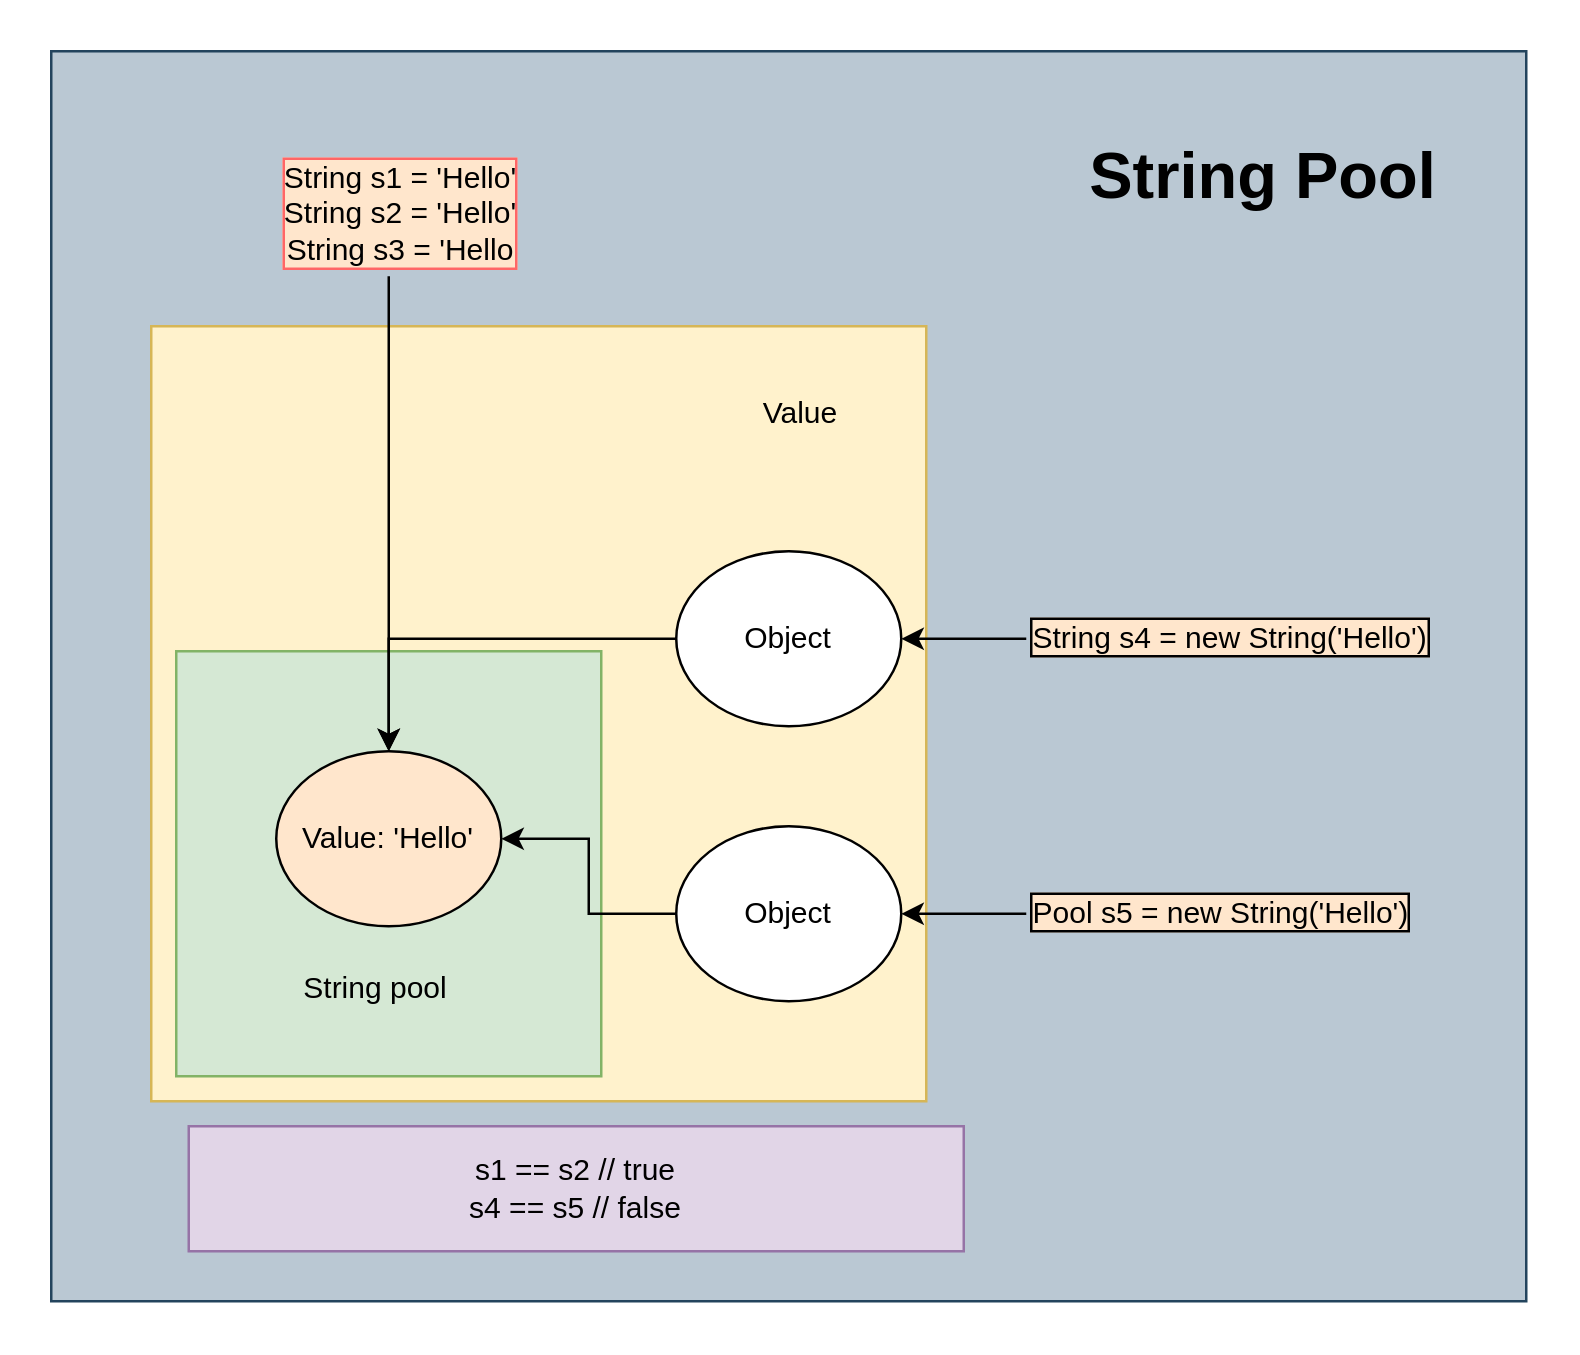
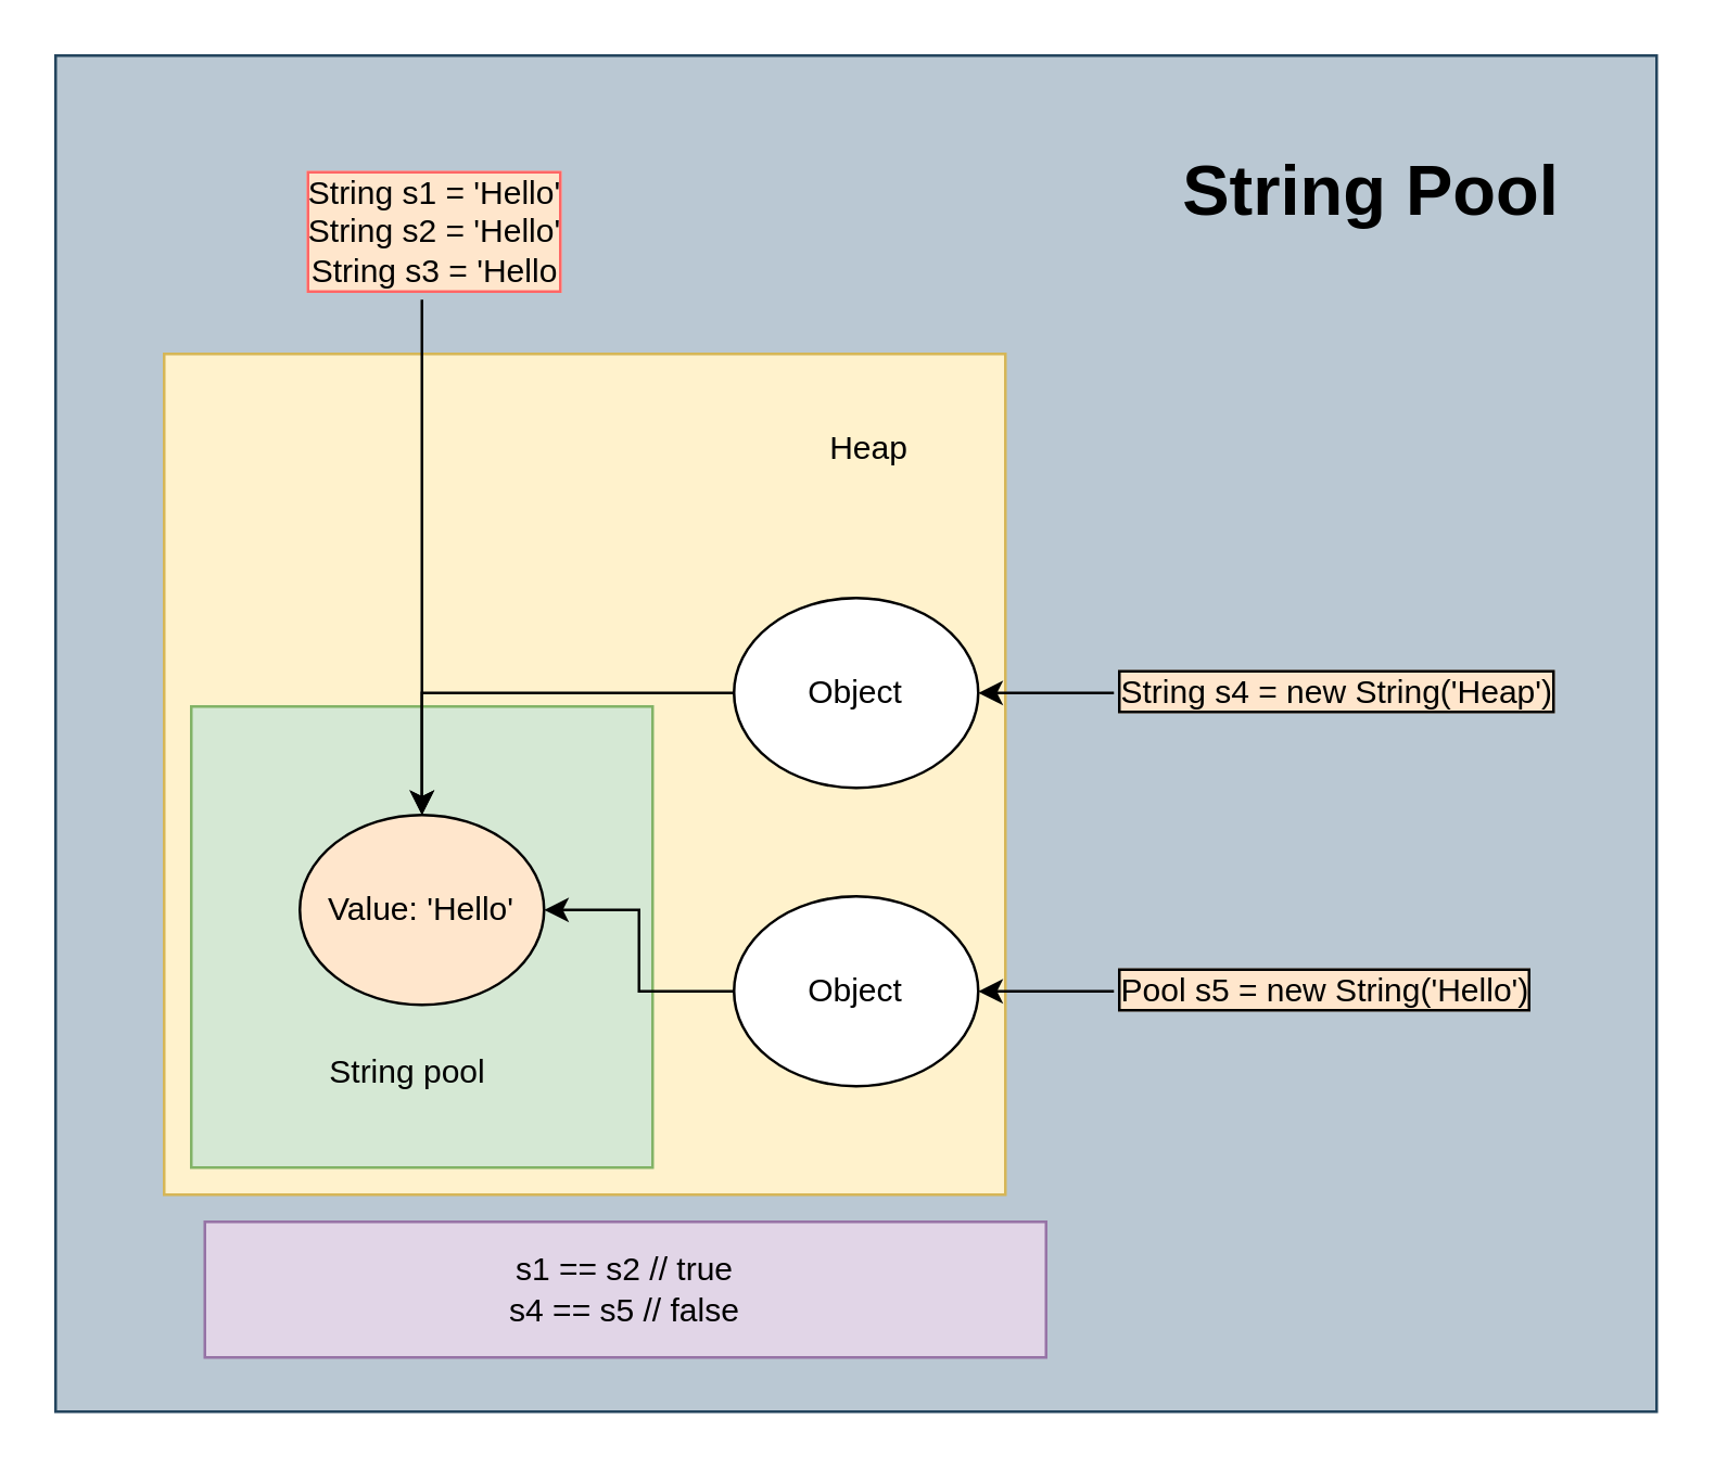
- <mxCell id="17" value="Value" style="text;html=1;strokeColor=none;fillColor=none;align=center;verticalAlign=middle;whiteSpace=wrap;rounded=0;labelBackgroundColor=none;labelBorderColor=none;" vertex="1" parent="1"><mxGeometry x="290" y="150" width="60" height="30" as="geometry" /></mxCell>
+ <mxCell id="17" value="Heap" style="text;html=1;strokeColor=none;fillColor=none;align=center;verticalAlign=middle;whiteSpace=wrap;rounded=0;labelBackgroundColor=none;labelBorderColor=none;" vertex="1" parent="1"><mxGeometry x="290" y="150" width="60" height="30" as="geometry" /></mxCell>
- <mxCell id="10" value="&lt;span style=&quot;color: rgb(0, 0, 0); font-family: Helvetica; font-size: 12px; font-style: normal; font-variant-ligatures: normal; font-variant-caps: normal; font-weight: 400; letter-spacing: normal; orphans: 2; text-align: left; text-indent: 0px; text-transform: none; widows: 2; word-spacing: 0px; -webkit-text-stroke-width: 0px; text-decoration-thickness: initial; text-decoration-style: initial; text-decoration-color: initial; float: none; display: inline !important;&quot;&gt;String s4 = new String('Hello')&lt;/span&gt;" style="text;whiteSpace=wrap;html=1;labelBackgroundColor=#FFE6CC;labelBorderColor=default;" vertex="1" parent="1"><mxGeometry x="410" y="240" width="180" height="30" as="geometry" /></mxCell>
+ <mxCell id="10" value="&lt;span style=&quot;color: rgb(0, 0, 0); font-family: Helvetica; font-size: 12px; font-style: normal; font-variant-ligatures: normal; font-variant-caps: normal; font-weight: 400; letter-spacing: normal; orphans: 2; text-align: left; text-indent: 0px; text-transform: none; widows: 2; word-spacing: 0px; -webkit-text-stroke-width: 0px; text-decoration-thickness: initial; text-decoration-style: initial; text-decoration-color: initial; float: none; display: inline !important;&quot;&gt;String s4 = new String('Heap')&lt;/span&gt;" style="text;whiteSpace=wrap;html=1;labelBackgroundColor=#FFE6CC;labelBorderColor=default;" vertex="1" parent="1"><mxGeometry x="410" y="240" width="180" height="30" as="geometry" /></mxCell>
